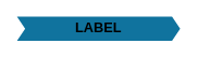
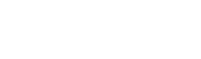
- <mxCell id="2" value="LABEL" style="shape=step;perimeter=stepPerimeter;whiteSpace=wrap;html=1;fixedSize=1;size=10;fillColor=#10739E;strokeColor=none;fontSize=17;fontStyle=1;align=center;" vertex="1" parent="1"><mxGeometry x="20" y="20" width="200" height="30" as="geometry" /></mxCell>
